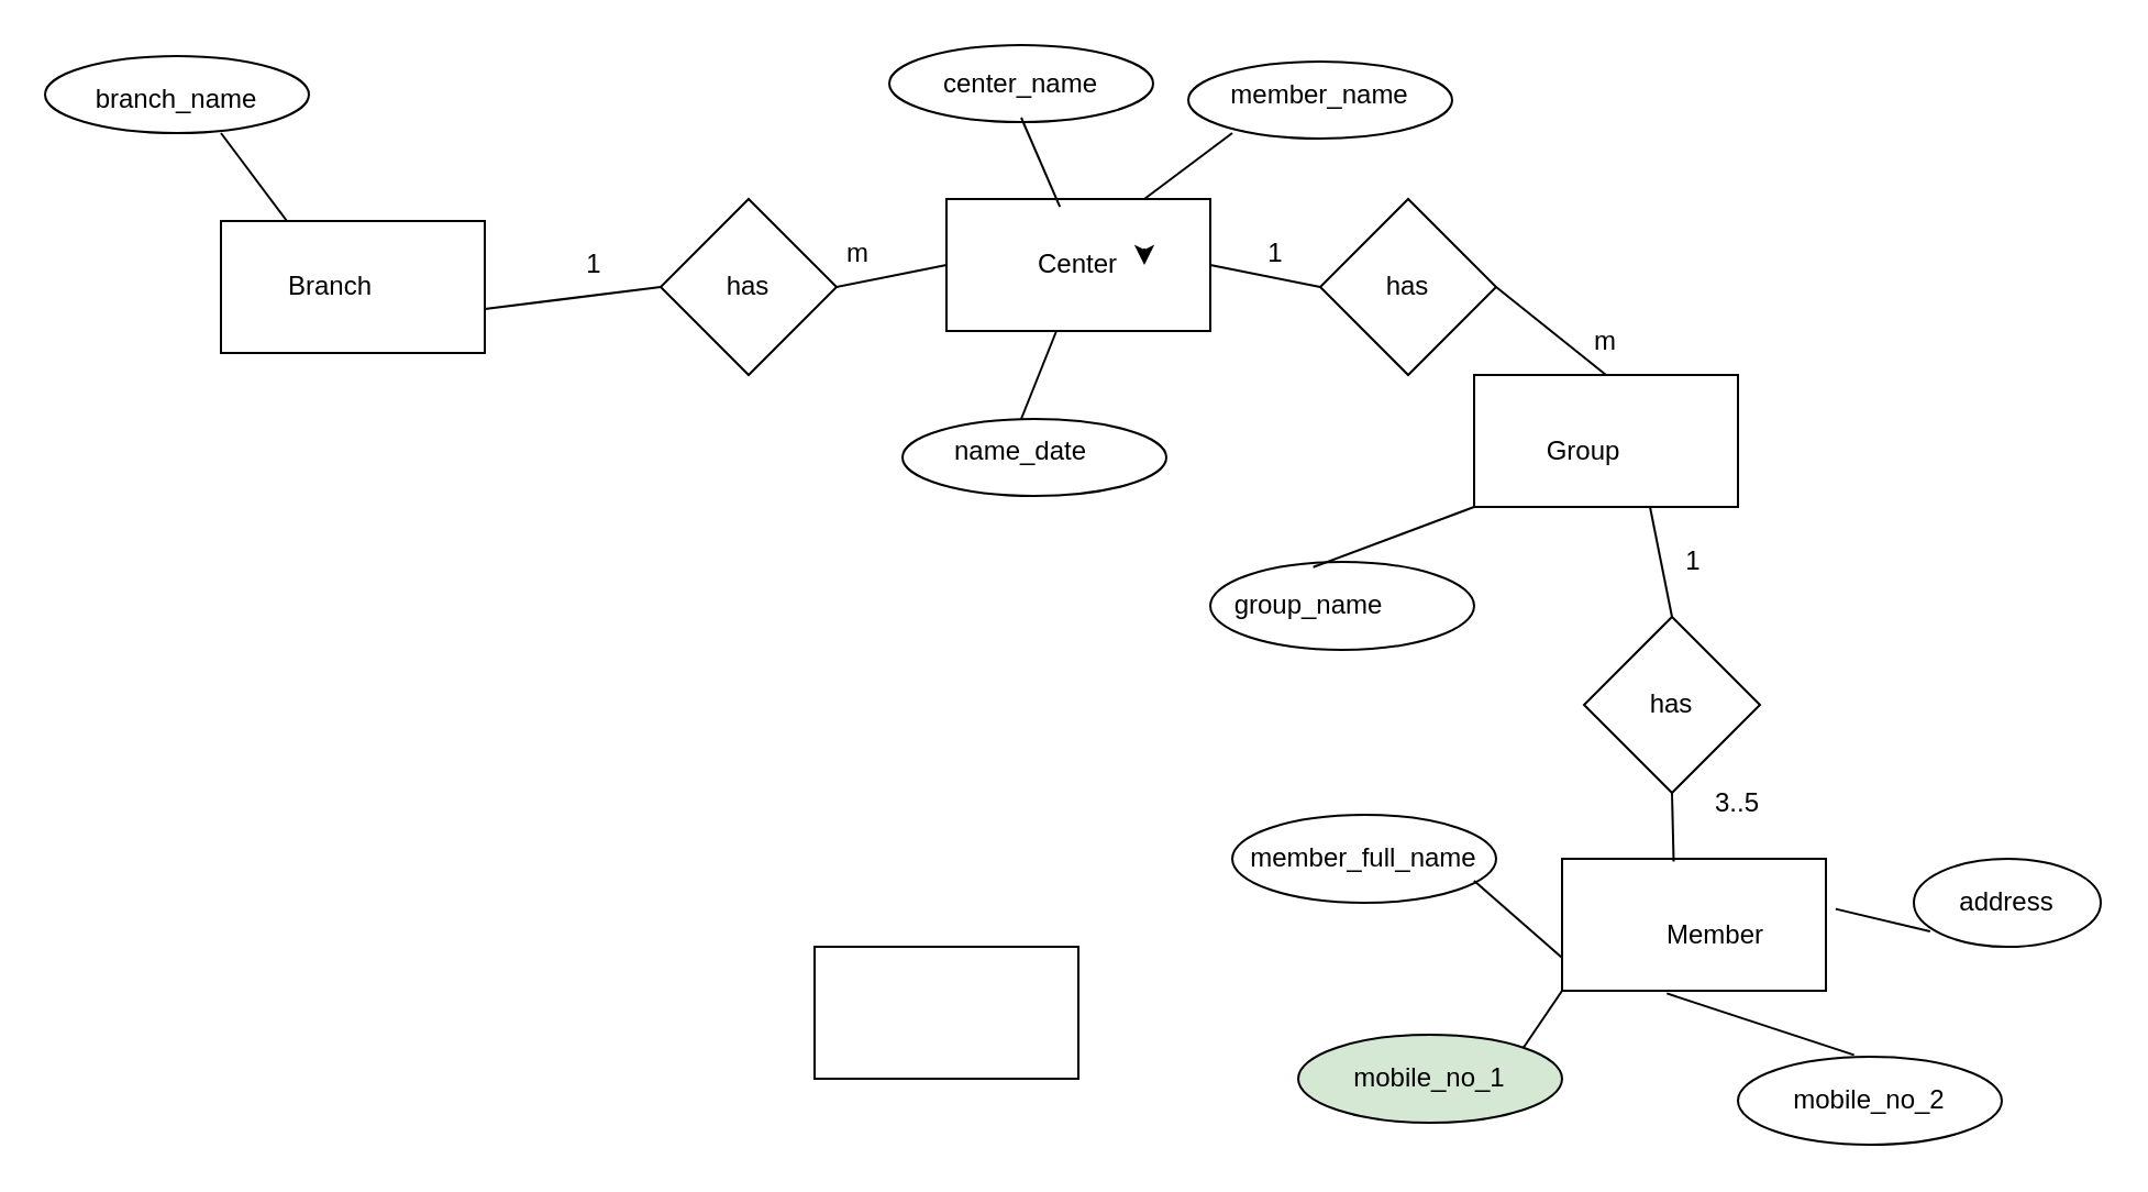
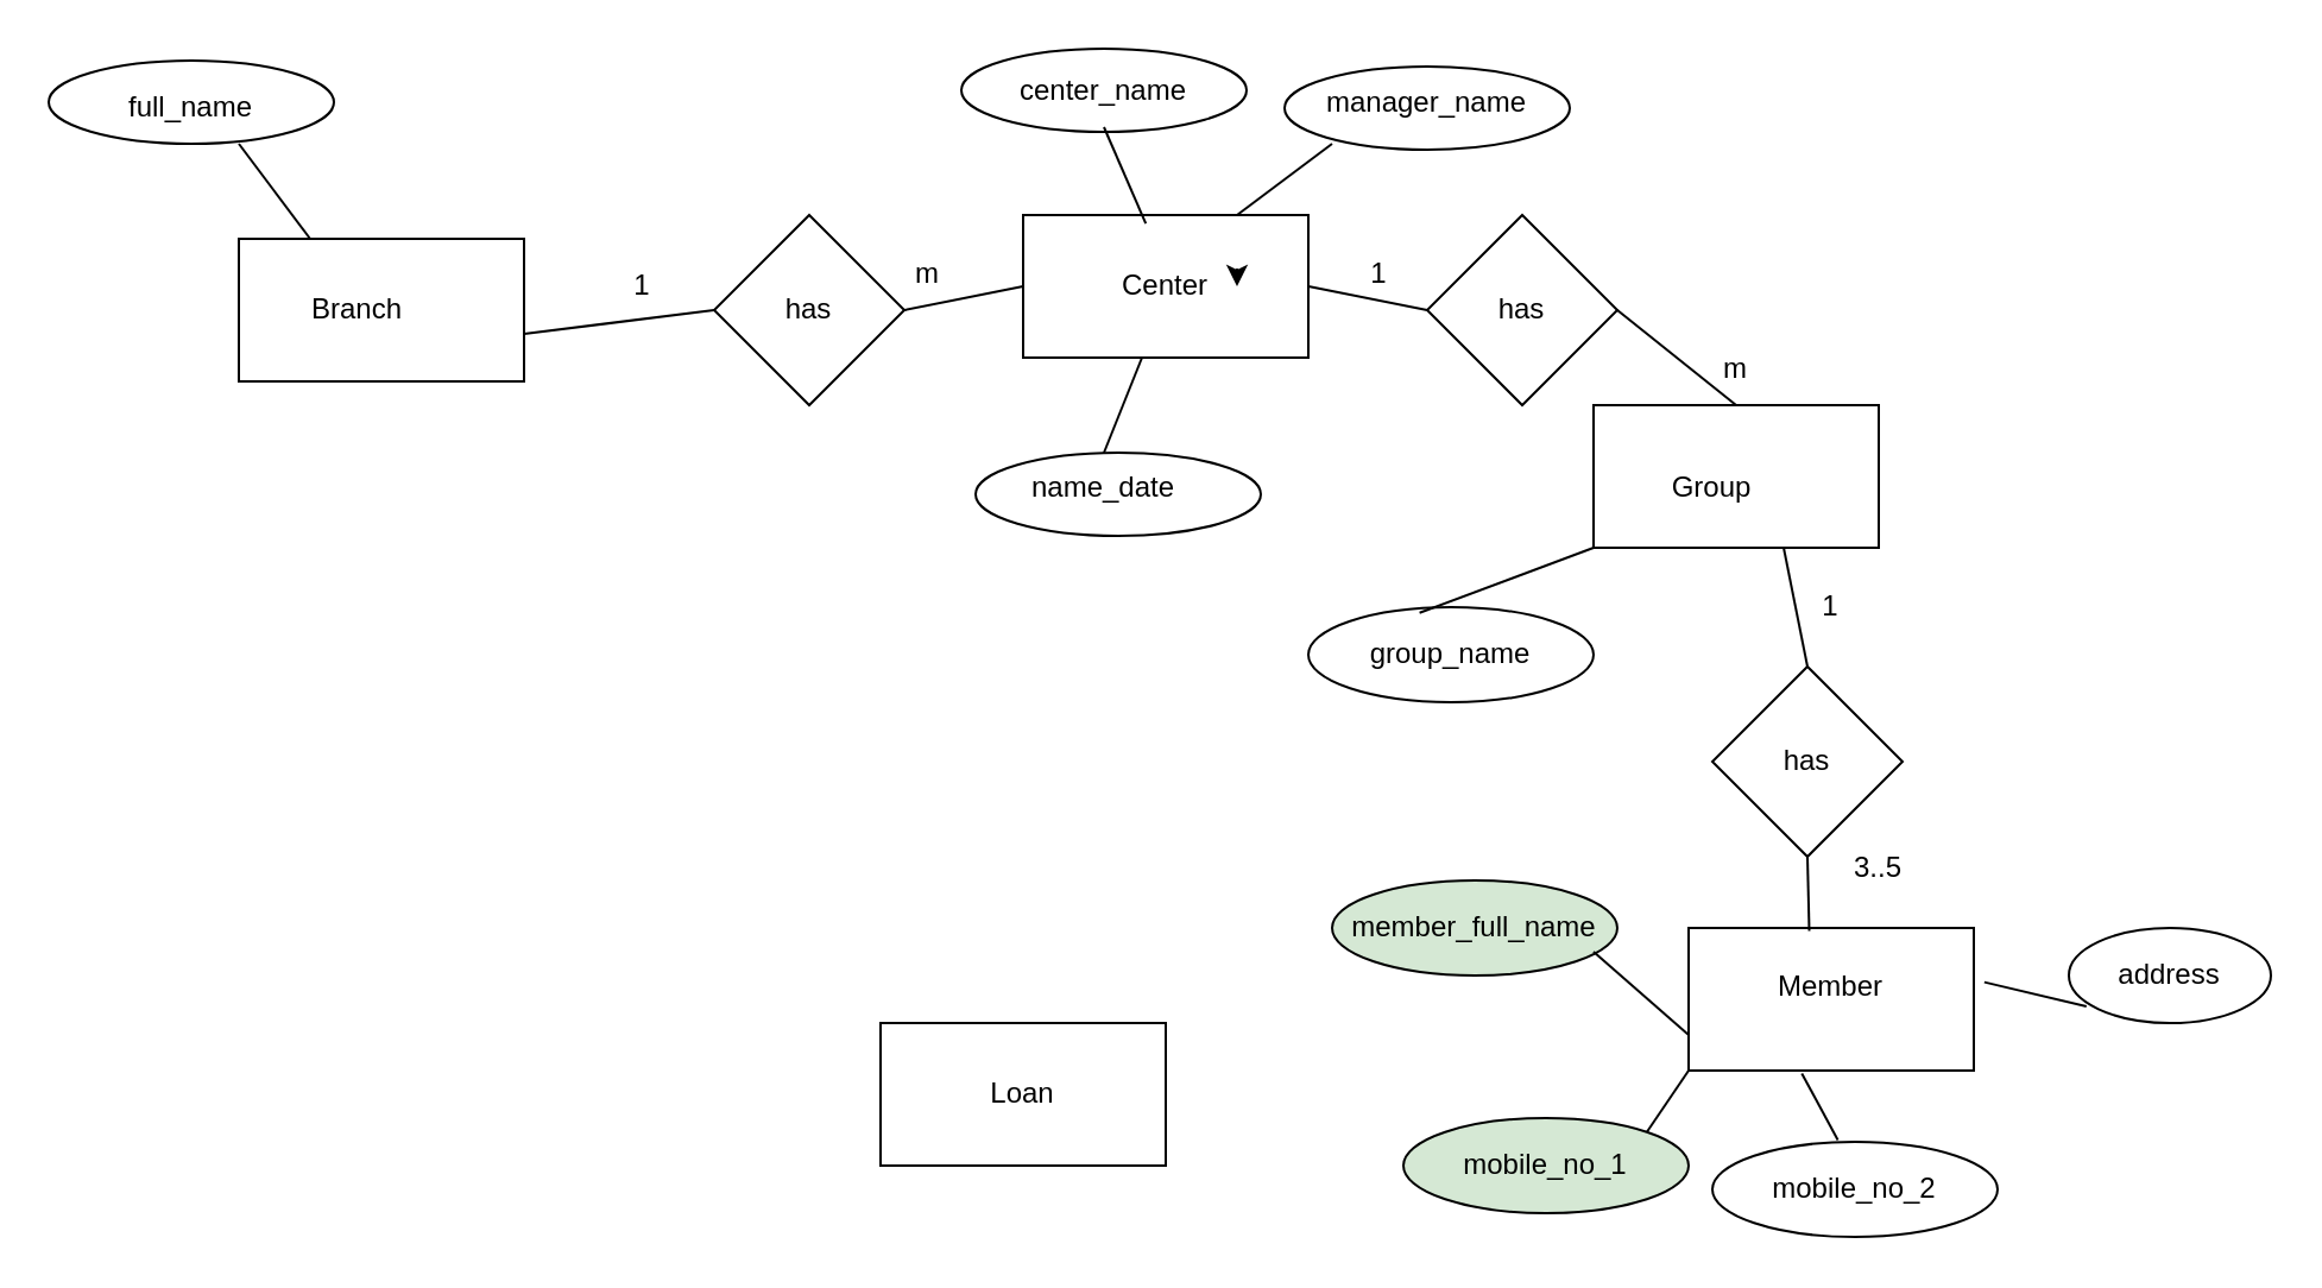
- <mxCell id="28" value="member_name" style="text;html=1;align=center;verticalAlign=middle;whiteSpace=wrap;rounded=0;" vertex="1" parent="1"><mxGeometry x="570" y="27.5" width="60" height="30" as="geometry" /></mxCell>
+ <mxCell id="28" value="manager_name" style="text;html=1;align=center;verticalAlign=middle;whiteSpace=wrap;rounded=0;" vertex="1" parent="1"><mxGeometry x="570" y="27.5" width="60" height="30" as="geometry" /></mxCell>
- <mxCell id="21" value="branch_name" style="text;html=1;align=center;verticalAlign=middle;whiteSpace=wrap;rounded=0;" vertex="1" parent="1"><mxGeometry x="50" y="30" width="60" height="30" as="geometry" /></mxCell>
+ <mxCell id="21" value="full_name" style="text;html=1;align=center;verticalAlign=middle;whiteSpace=wrap;rounded=0;" vertex="1" parent="1"><mxGeometry x="50" y="30" width="60" height="30" as="geometry" /></mxCell>
- <mxCell id="33" value="group_name" style="text;html=1;align=center;verticalAlign=middle;whiteSpace=wrap;rounded=0;" vertex="1" parent="1"><mxGeometry x="565" y="260" width="60" height="30" as="geometry" /></mxCell>
+ <mxCell id="33" value="group_name" style="text;html=1;align=center;verticalAlign=middle;whiteSpace=wrap;rounded=0;" vertex="1" parent="1"><mxGeometry x="580" y="260" width="60" height="30" as="geometry" /></mxCell>
- <mxCell id="44" value="member_full_name" style="ellipse;whiteSpace=wrap;html=1;" vertex="1" parent="1"><mxGeometry x="560" y="370" width="120" height="40" as="geometry" /></mxCell>
+ <mxCell id="44" value="member_full_name" style="ellipse;whiteSpace=wrap;html=1;fillColor=#d5e8d4;" vertex="1" parent="1"><mxGeometry x="560" y="370" width="120" height="40" as="geometry" /></mxCell>
- <mxCell id="35" value="Member" style="text;html=1;align=center;verticalAlign=middle;whiteSpace=wrap;rounded=0;" vertex="1" parent="1"><mxGeometry x="750" y="410" width="60" height="30" as="geometry" /></mxCell>
+ <mxCell id="35" value="Member" style="text;html=1;align=center;verticalAlign=middle;whiteSpace=wrap;rounded=0;" vertex="1" parent="1"><mxGeometry x="740" y="400" width="60" height="30" as="geometry" /></mxCell>
+ <mxCell id="53" value="Loan" style="text;html=1;align=center;verticalAlign=middle;whiteSpace=wrap;rounded=0;" vertex="1" parent="1"><mxGeometry x="400" y="445" width="60" height="30" as="geometry" /></mxCell>
- <mxCell id="47" value="mobile_no_2" style="ellipse;whiteSpace=wrap;html=1;" vertex="1" parent="1"><mxGeometry x="790" y="480" width="120" height="40" as="geometry" /></mxCell>
+ <mxCell id="47" value="mobile_no_2" style="ellipse;whiteSpace=wrap;html=1;" vertex="1" parent="1"><mxGeometry x="720" y="480" width="120" height="40" as="geometry" /></mxCell>
